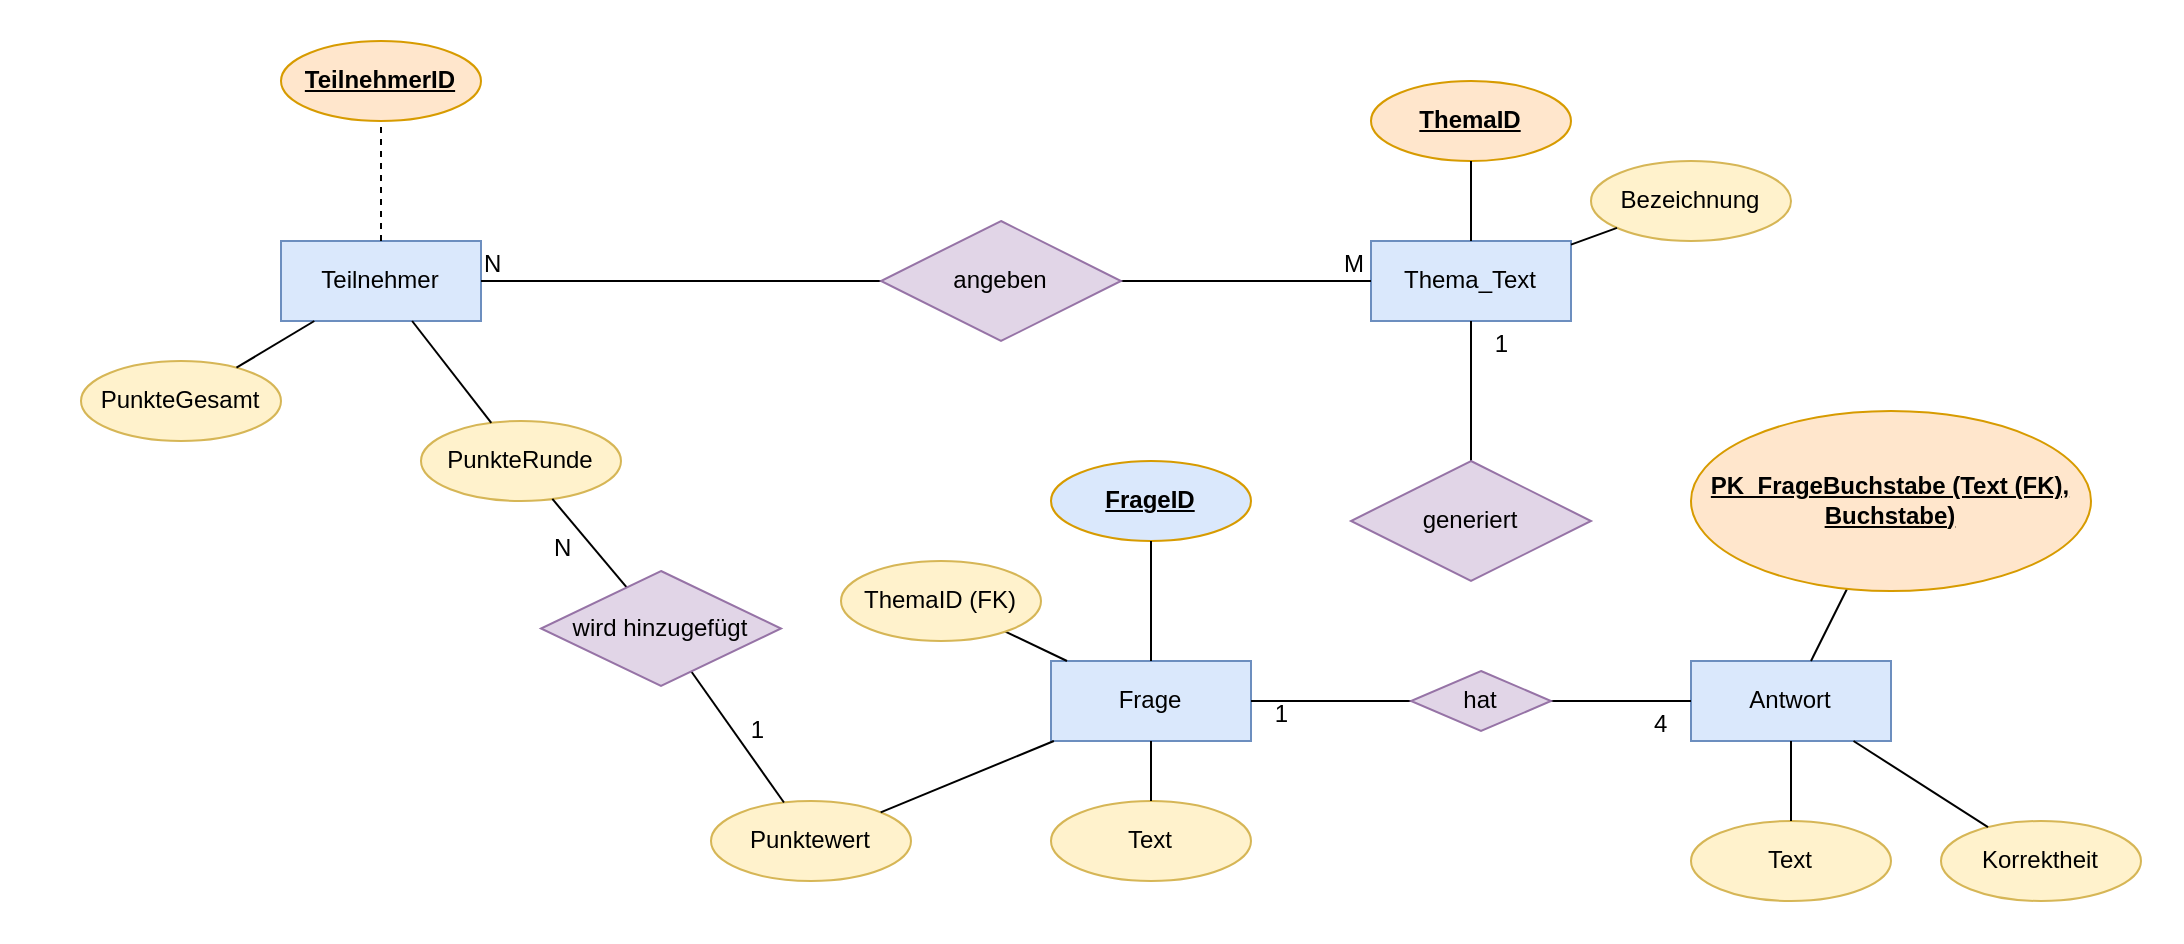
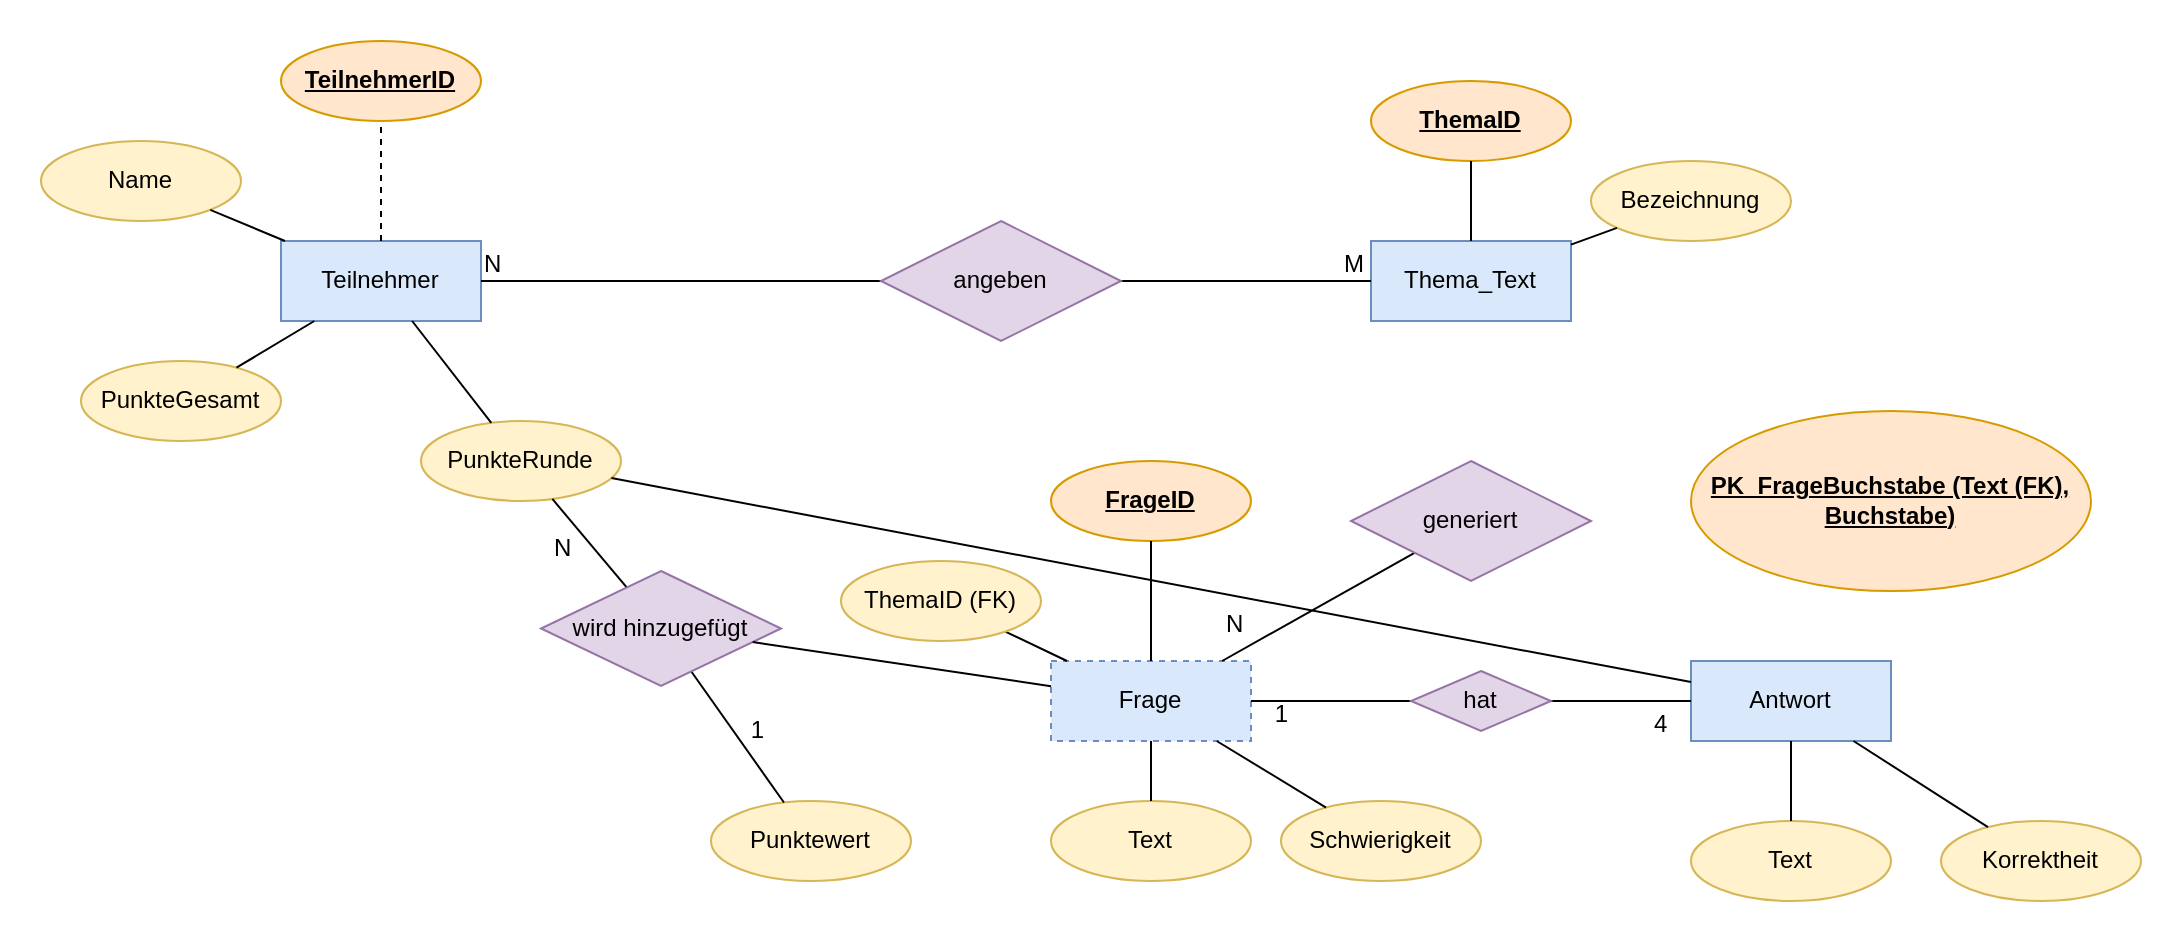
+ <mxCell id="5" value="Name" style="ellipse;whiteSpace=wrap;html=1;align=center;fillColor=#fff2cc;strokeColor=#d6b656;" parent="1" vertex="1"><mxGeometry x="20" y="70" width="100" height="40" as="geometry" /></mxCell>
+ <mxCell id="39" value="" style="endArrow=none;html=1;rounded=0;" parent="1" source="2" target="5" edge="1"><mxGeometry relative="1" as="geometry"><mxPoint x="73.67" y="130" as="sourcePoint" /><mxPoint x="110" y="120" as="targetPoint" /></mxGeometry></mxCell>
- <mxCell id="15" value="" style="endArrow=none;html=1;rounded=0;" parent="1" source="19" target="8" edge="1"><mxGeometry relative="1" as="geometry"><mxPoint x="475" y="280" as="sourcePoint" /><mxPoint x="635" y="280" as="targetPoint" /><Array as="points" /></mxGeometry></mxCell>
- <mxCell id="16" value="1" style="resizable=0;html=1;whiteSpace=wrap;align=right;verticalAlign=bottom;" parent="15" connectable="0" vertex="1"><mxGeometry x="1" relative="1" as="geometry"><mxPoint x="20" y="20" as="offset" /></mxGeometry></mxCell>
- <mxCell id="35" value="&lt;div&gt;&lt;b&gt;FrageID&lt;/b&gt;&lt;/div&gt;" style="ellipse;whiteSpace=wrap;html=1;align=center;fontStyle=4;fillColor=#dae8fc;strokeColor=#d79b00;" parent="1" vertex="1"><mxGeometry x="525" y="230" width="100" height="40" as="geometry" /></mxCell>
+ <mxCell id="35" value="&lt;div&gt;&lt;b&gt;FrageID&lt;/b&gt;&lt;/div&gt;" style="ellipse;whiteSpace=wrap;html=1;align=center;fontStyle=4;fillColor=#ffe6cc;strokeColor=#d79b00;" parent="1" vertex="1"><mxGeometry x="525" y="230" width="100" height="40" as="geometry" /></mxCell>
+ <mxCell id="17" value="" style="endArrow=none;html=1;rounded=0;" parent="1" source="7" target="19" edge="1"><mxGeometry relative="1" as="geometry"><mxPoint x="610.556" y="330" as="sourcePoint" /><mxPoint x="738" y="160" as="targetPoint" /><Array as="points" /></mxGeometry></mxCell>
+ <mxCell id="18" value="N" style="resizable=0;html=1;whiteSpace=wrap;align=left;verticalAlign=bottom;" parent="17" connectable="0" vertex="1"><mxGeometry x="-1" relative="1" as="geometry"><mxPoint y="-10" as="offset" /></mxGeometry></mxCell>
- <mxCell id="43" value="" style="endArrow=none;html=1;rounded=0;" parent="1" source="9" target="53" edge="1"><mxGeometry relative="1" as="geometry"><mxPoint x="420" y="230" as="sourcePoint" /><mxPoint x="895" y="270" as="targetPoint" /></mxGeometry></mxCell>
+ <mxCell id="43" value="" style="endArrow=none;html=1;rounded=0;" parent="1" source="9" target="4" edge="1"><mxGeometry relative="1" as="geometry"><mxPoint x="420" y="230" as="sourcePoint" /><mxPoint x="895" y="270" as="targetPoint" /></mxGeometry></mxCell>
- <mxCell id="7" value="&lt;div&gt;Frage&lt;/div&gt;" style="whiteSpace=wrap;html=1;align=center;fillColor=#dae8fc;strokeColor=#6c8ebf;" parent="1" vertex="1"><mxGeometry x="525" y="330" width="100" height="40" as="geometry" /></mxCell>
+ <mxCell id="7" value="&lt;div&gt;Frage&lt;/div&gt;" style="whiteSpace=wrap;html=1;align=center;fillColor=#dae8fc;strokeColor=#6c8ebf;dashed=1;" parent="1" vertex="1"><mxGeometry x="525" y="330" width="100" height="40" as="geometry" /></mxCell>
+ <mxCell id="46" value="" style="endArrow=none;html=1;rounded=0;" parent="1" source="7" target="26" edge="1"><mxGeometry relative="1" as="geometry"><mxPoint x="580" y="310" as="sourcePoint" /><mxPoint x="740" y="310" as="targetPoint" /></mxGeometry></mxCell>
- <mxCell id="48" value="" style="endArrow=none;html=1;rounded=0;" parent="1" source="7" target="27" edge="1"><mxGeometry relative="1" as="geometry"><mxPoint x="460" y="310" as="sourcePoint" /><mxPoint x="620" y="310" as="targetPoint" /></mxGeometry></mxCell>
+ <mxCell id="48" value="" style="endArrow=none;html=1;rounded=0;" parent="1" source="7" target="32" edge="1"><mxGeometry relative="1" as="geometry"><mxPoint x="460" y="310" as="sourcePoint" /><mxPoint x="620" y="310" as="targetPoint" /></mxGeometry></mxCell>
+ <mxCell id="26" value="Schwierigkeit" style="ellipse;whiteSpace=wrap;html=1;align=center;fillColor=#fff2cc;strokeColor=#d6b656;" parent="1" vertex="1"><mxGeometry x="640" y="400" width="100" height="40" as="geometry" /></mxCell>
